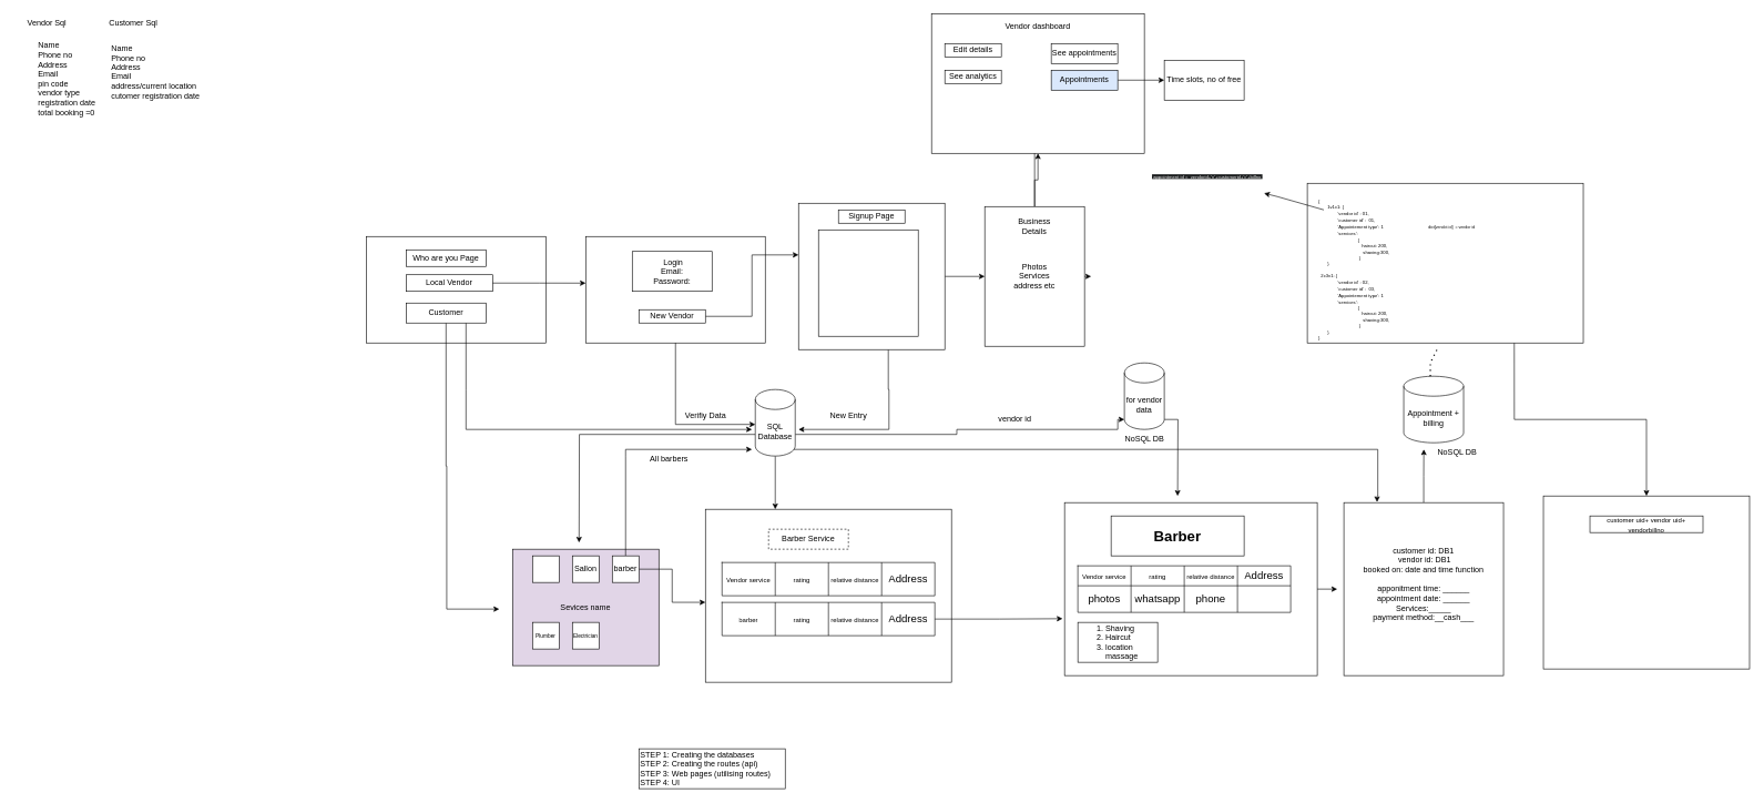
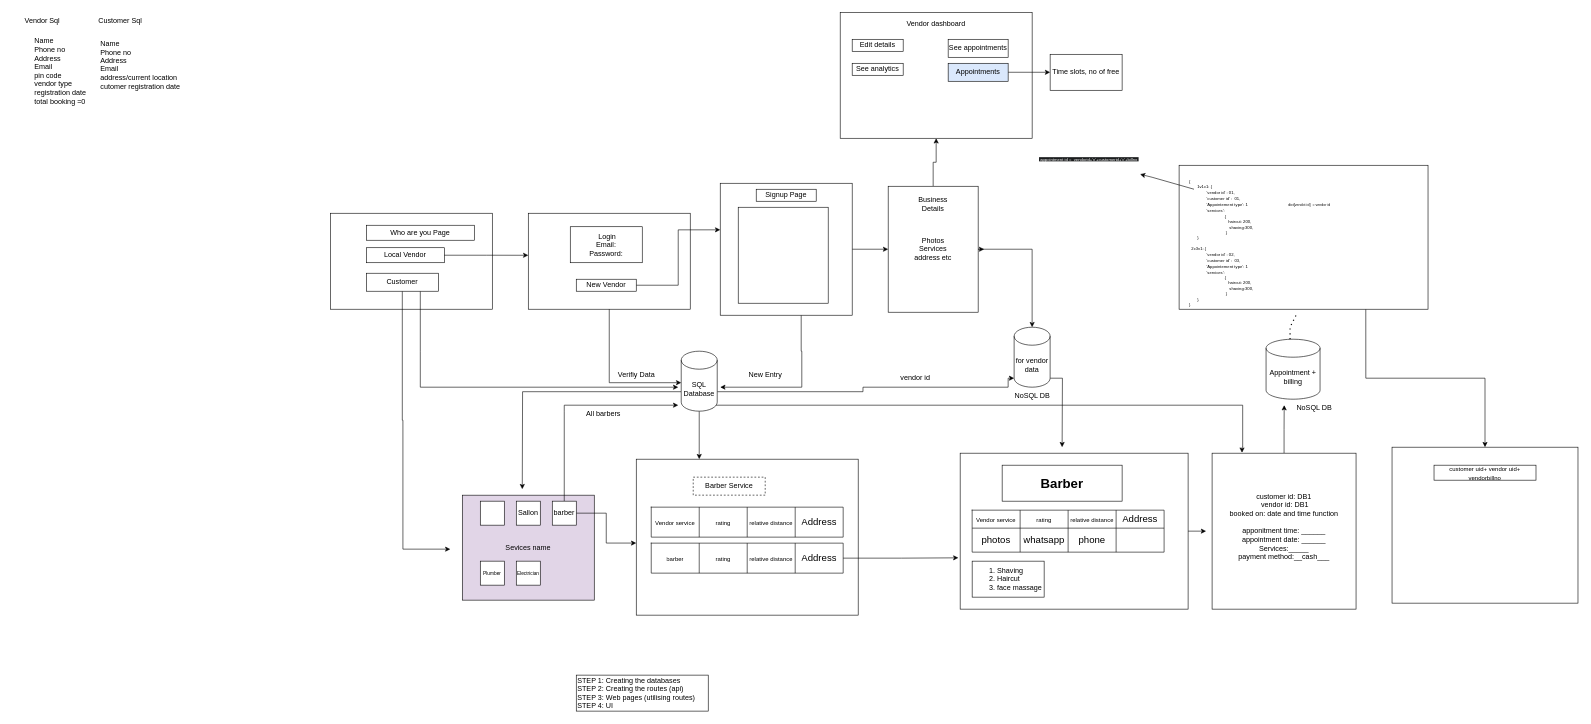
- <mxCell id="84" style="edgeStyle=orthogonalEdgeStyle;rounded=0;orthogonalLoop=1;jettySize=auto;html=1;" parent="1" source="87" target="95" edge="1"><mxGeometry relative="1" as="geometry" /></mxCell>
+ <mxCell id="84" style="edgeStyle=orthogonalEdgeStyle;rounded=0;orthogonalLoop=1;jettySize=auto;html=1;" parent="1" source="87" target="67" edge="1"><mxGeometry relative="1" as="geometry" /></mxCell>
- <mxCell id="21" value="Who are you Page" style="rounded=0;whiteSpace=wrap;html=1;" parent="1" vertex="1"><mxGeometry x="610" y="375" width="120" height="25" as="geometry" /></mxCell>
+ <mxCell id="21" value="Who are you Page" style="rounded=0;whiteSpace=wrap;html=1;" parent="1" vertex="1"><mxGeometry x="610" y="375" width="180" height="25" as="geometry" /></mxCell>
- <mxCell id="65" value="&lt;ol&gt;&lt;li&gt;&lt;font&gt;Shaving&lt;/font&gt;&lt;/li&gt;&lt;li&gt;&lt;font&gt;Haircut&lt;/font&gt;&lt;/li&gt;&lt;li&gt;&lt;font&gt;location massage&lt;/font&gt;&lt;/li&gt;&lt;/ol&gt;" style="rounded=0;whiteSpace=wrap;html=1;align=left;" parent="1" vertex="1"><mxGeometry x="1620" y="935" width="120" height="60" as="geometry" /></mxCell>
+ <mxCell id="65" value="&lt;ol&gt;&lt;li&gt;&lt;font&gt;Shaving&lt;/font&gt;&lt;/li&gt;&lt;li&gt;&lt;font&gt;Haircut&lt;/font&gt;&lt;/li&gt;&lt;li&gt;&lt;font&gt;face massage&lt;/font&gt;&lt;/li&gt;&lt;/ol&gt;" style="rounded=0;whiteSpace=wrap;html=1;align=left;" parent="1" vertex="1"><mxGeometry x="1620" y="935" width="120" height="60" as="geometry" /></mxCell>
